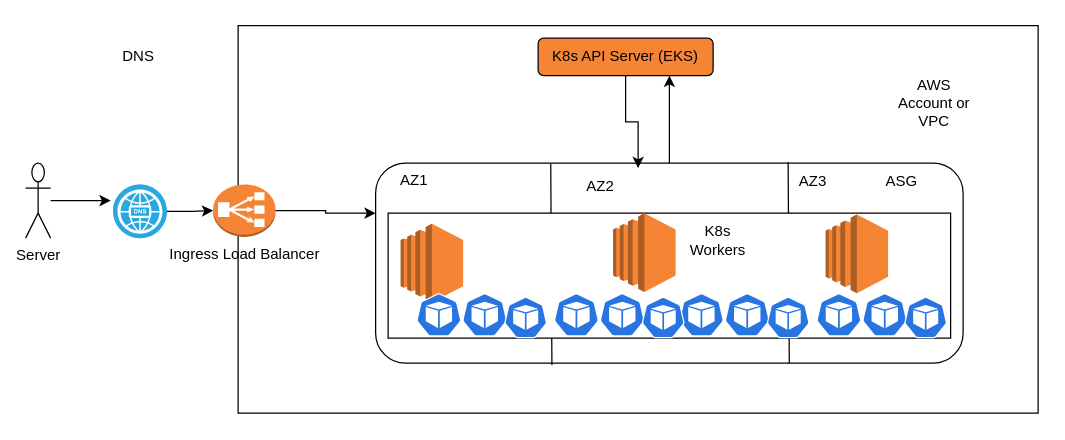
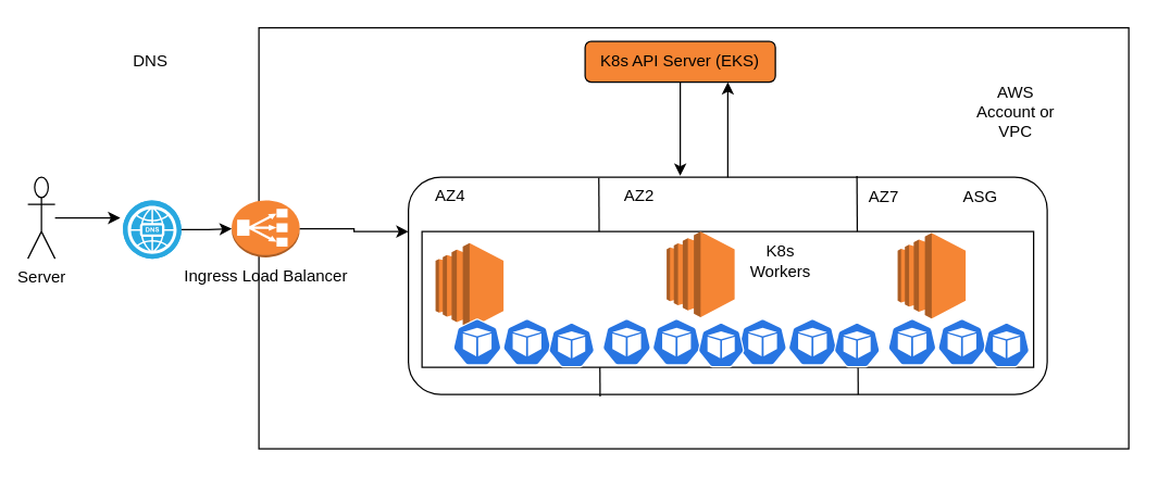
- <mxCell id="15" value="AZ1" style="text;html=1;strokeColor=none;fillColor=none;align=center;verticalAlign=middle;whiteSpace=wrap;rounded=0;" parent="2" vertex="1"><mxGeometry x="281" y="109" width="60" height="30" as="geometry" /></mxCell>
+ <mxCell id="15" value="AZ4" style="text;html=1;strokeColor=none;fillColor=none;align=center;verticalAlign=middle;whiteSpace=wrap;rounded=0;" parent="2" vertex="1"><mxGeometry x="281" y="109" width="60" height="30" as="geometry" /></mxCell>
- <mxCell id="16" value="AZ3" style="text;html=1;strokeColor=none;fillColor=none;align=center;verticalAlign=middle;whiteSpace=wrap;rounded=0;" parent="2" vertex="1"><mxGeometry x="600" y="110" width="60" height="30" as="geometry" /></mxCell>
+ <mxCell id="16" value="AZ7" style="text;html=1;strokeColor=none;fillColor=none;align=center;verticalAlign=middle;whiteSpace=wrap;rounded=0;" parent="2" vertex="1"><mxGeometry x="600" y="110" width="60" height="30" as="geometry" /></mxCell>
- <mxCell id="17" value="AZ2" style="text;html=1;strokeColor=none;fillColor=none;align=center;verticalAlign=middle;whiteSpace=wrap;rounded=0;" parent="2" vertex="1"><mxGeometry x="430" y="114" width="60" height="30" as="geometry" /></mxCell>
+ <mxCell id="17" value="AZ2" style="text;html=1;strokeColor=none;fillColor=none;align=center;verticalAlign=middle;whiteSpace=wrap;rounded=0;" parent="2" vertex="1"><mxGeometry x="420" y="109" width="60" height="30" as="geometry" /></mxCell>
